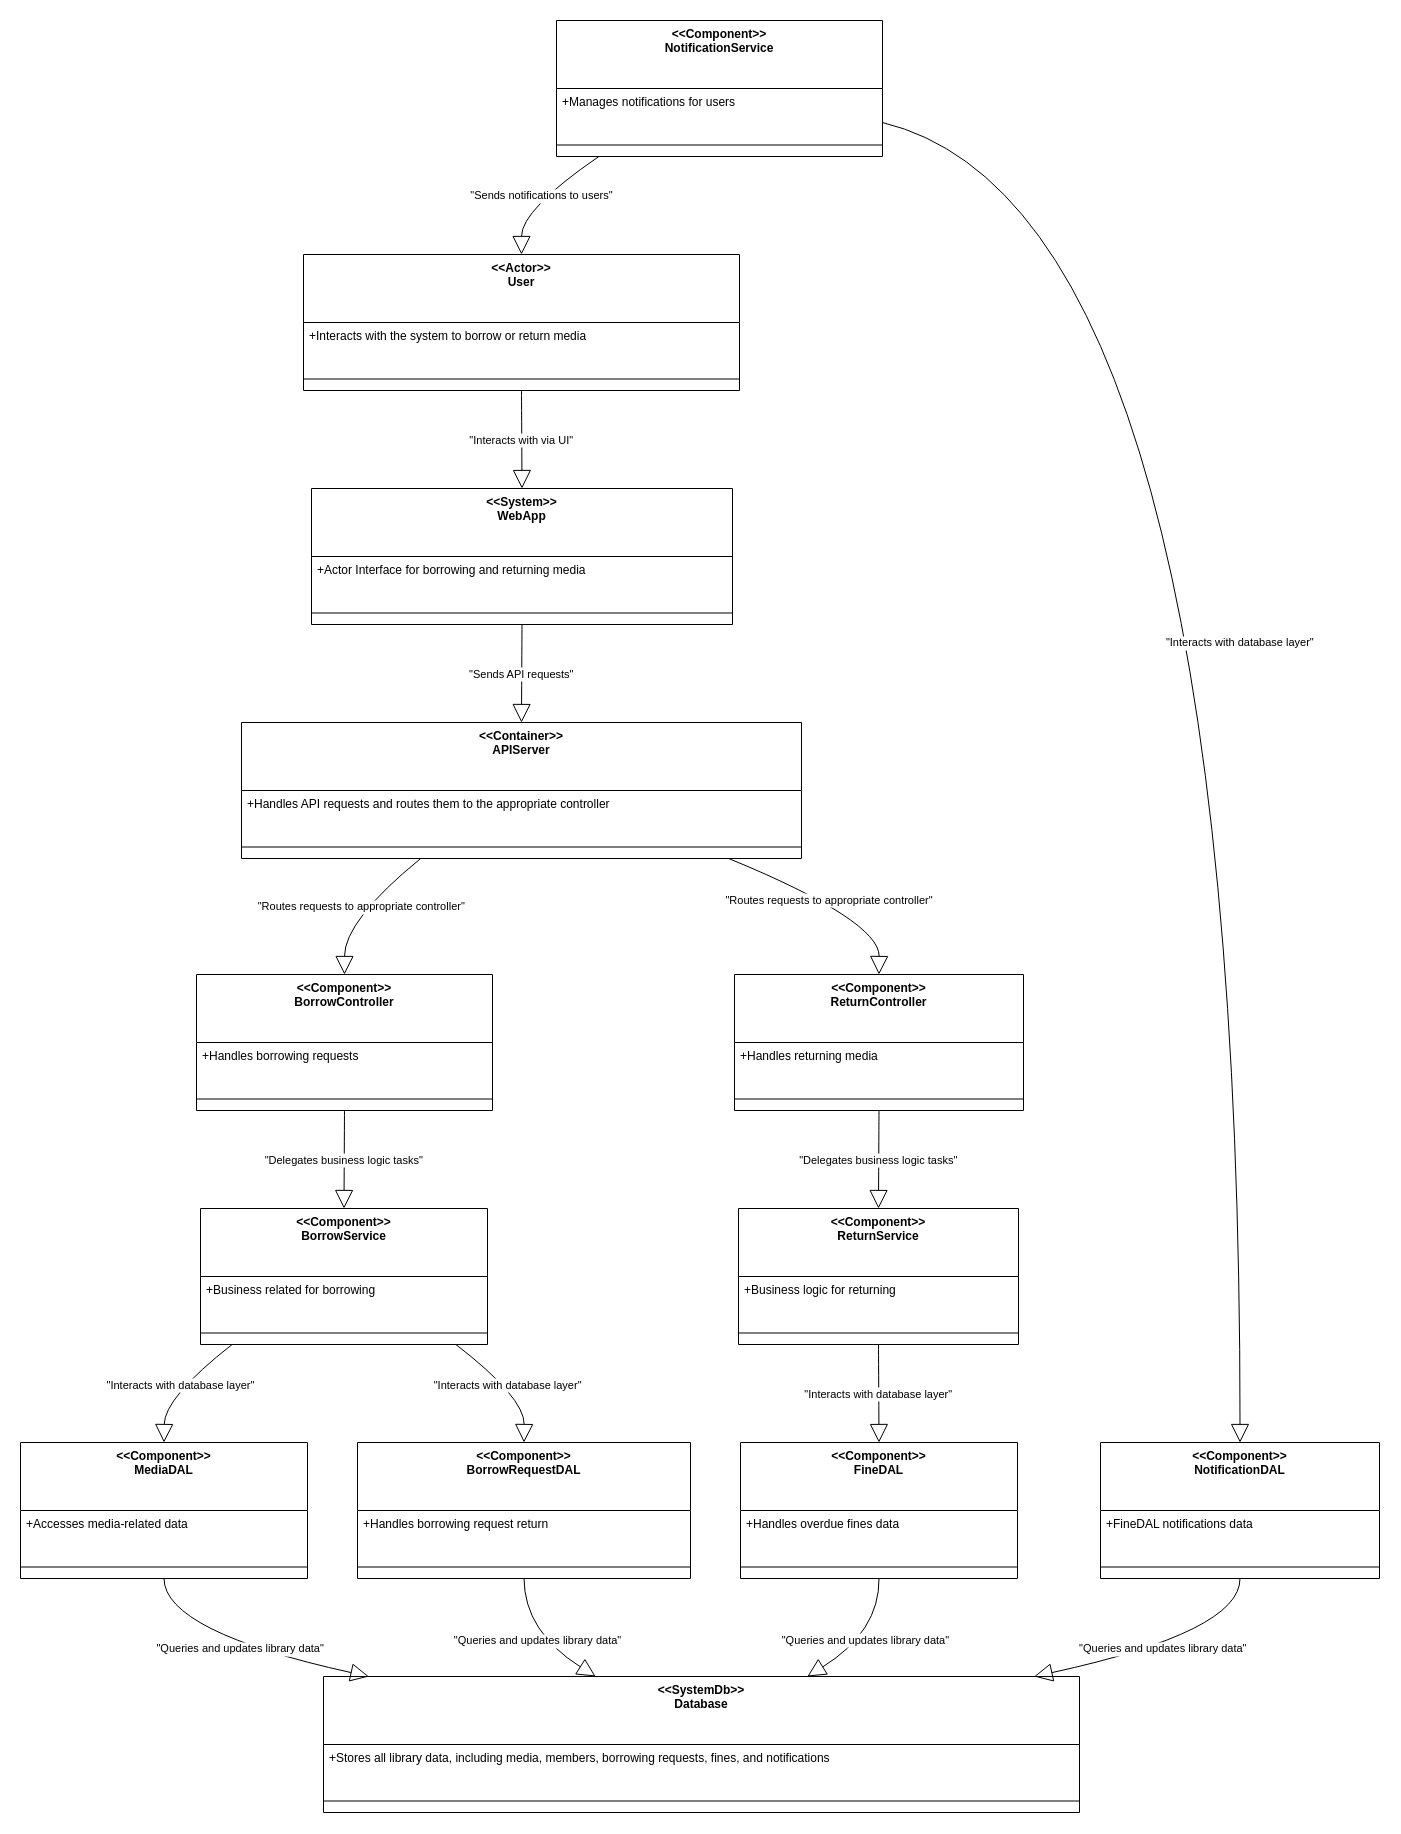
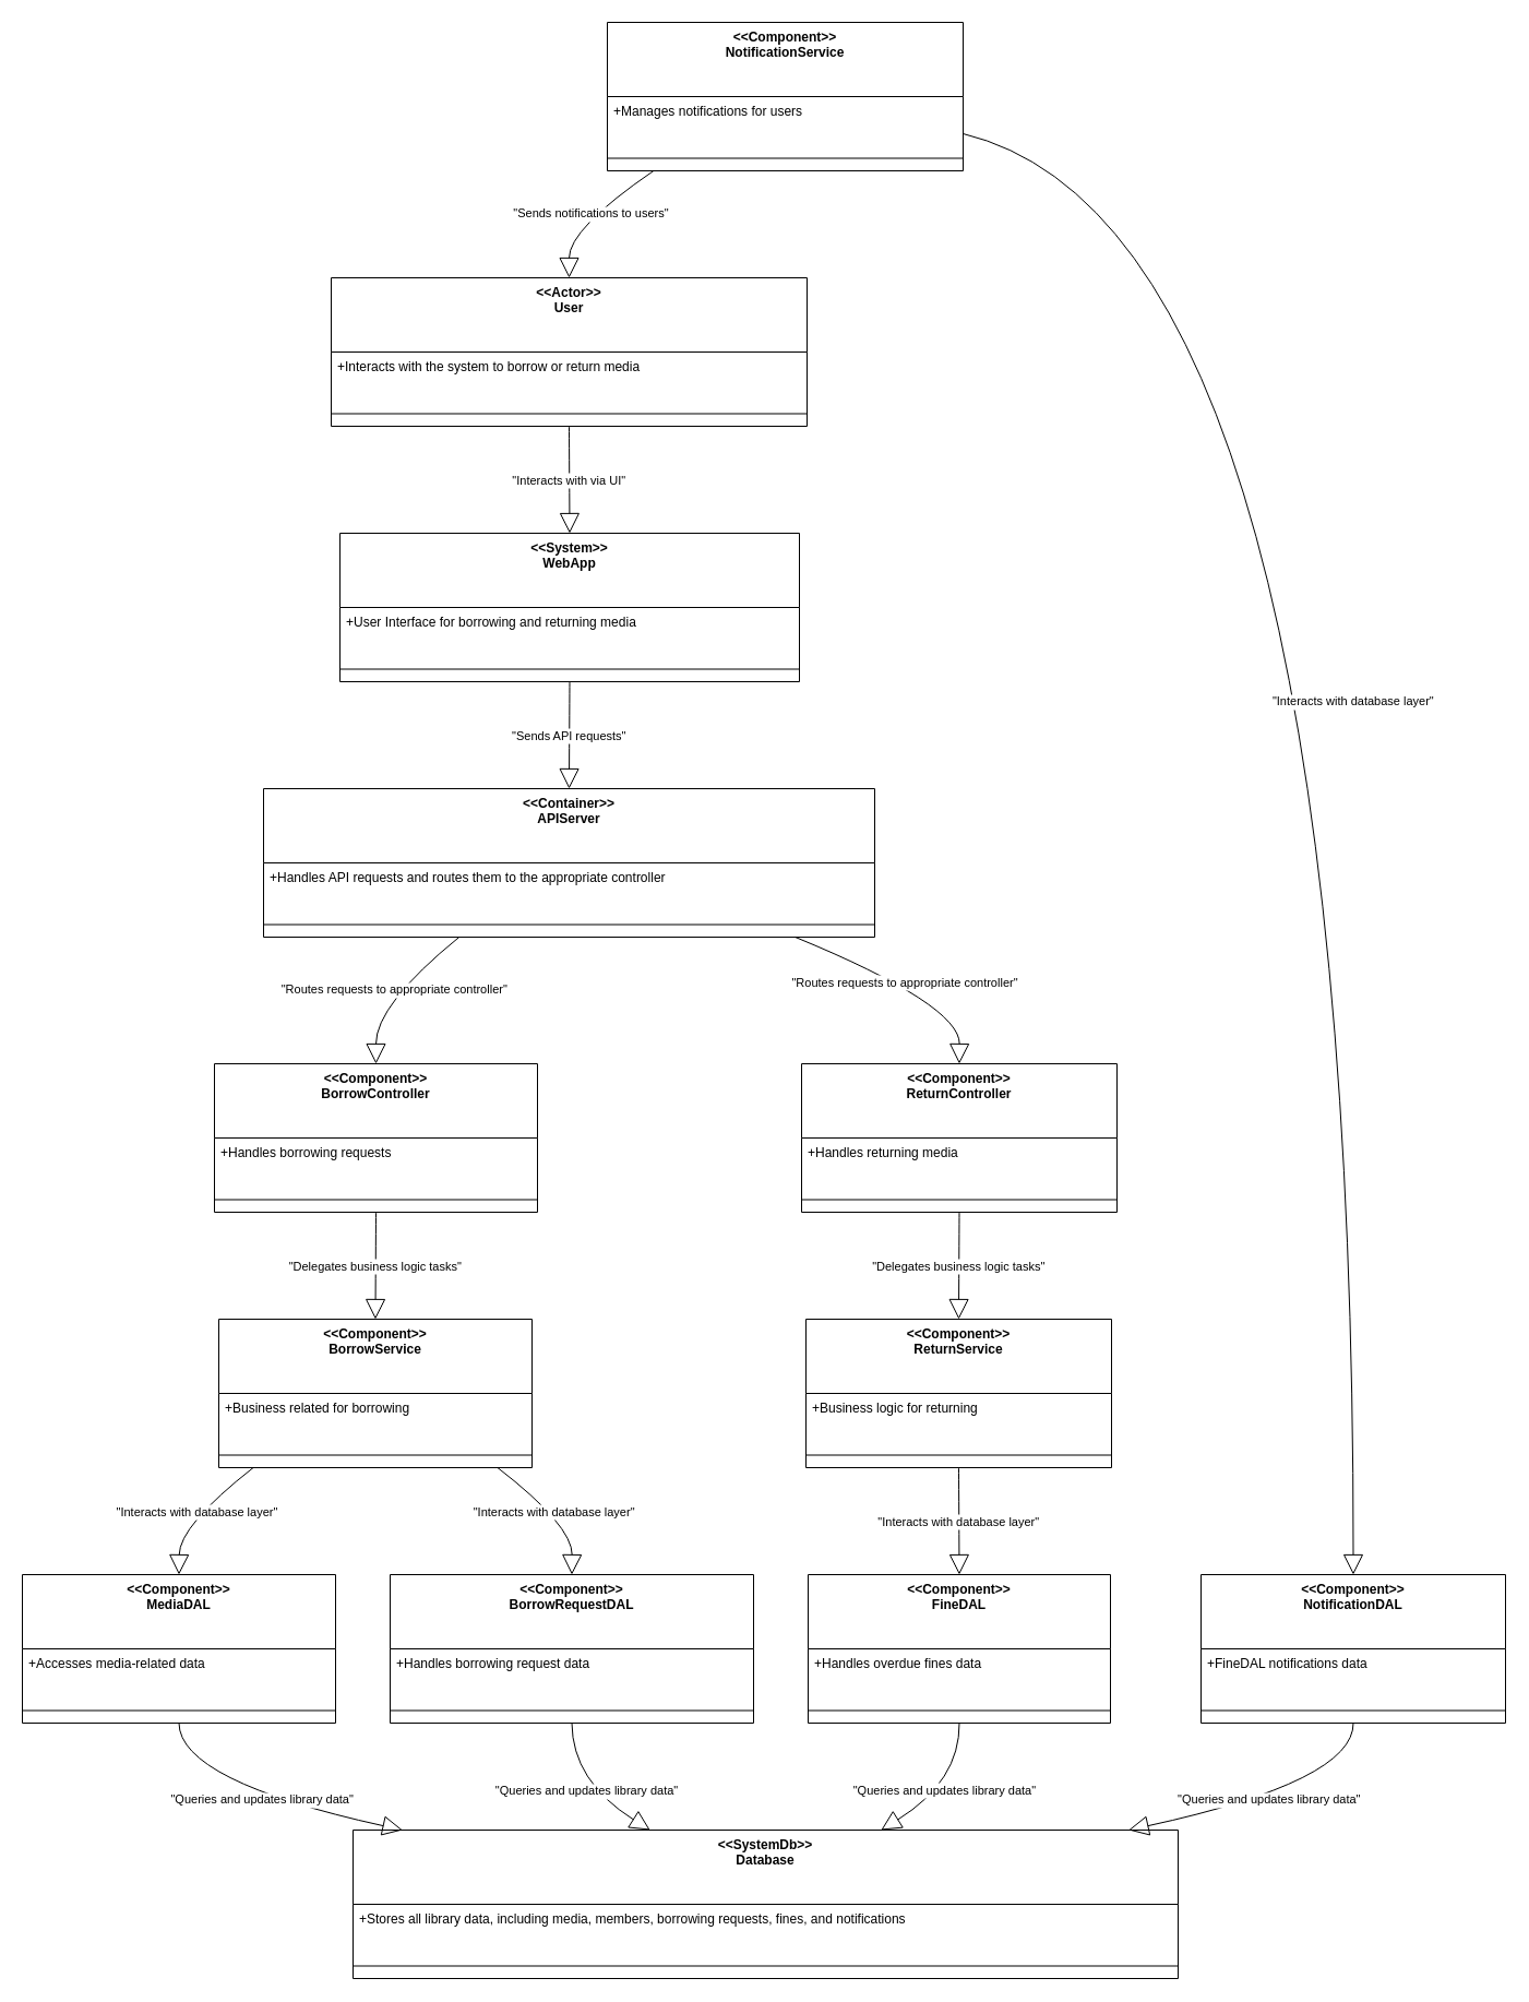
- <mxCell id="6" value="+Actor Interface for borrowing and returning media" style="text;strokeColor=none;fillColor=none;align=left;verticalAlign=top;spacingLeft=4;spacingRight=4;overflow=hidden;rotatable=0;points=[[0,0.5],[1,0.5]];portConstraint=eastwest;" vertex="1" parent="5"><mxGeometry y="68" width="421" height="45" as="geometry" /></mxCell>
+ <mxCell id="6" value="+User Interface for borrowing and returning media" style="text;strokeColor=none;fillColor=none;align=left;verticalAlign=top;spacingLeft=4;spacingRight=4;overflow=hidden;rotatable=0;points=[[0,0.5],[1,0.5]];portConstraint=eastwest;" vertex="1" parent="5"><mxGeometry y="68" width="421" height="45" as="geometry" /></mxCell>
- <mxCell id="30" value="+Handles borrowing request return" style="text;strokeColor=none;fillColor=none;align=left;verticalAlign=top;spacingLeft=4;spacingRight=4;overflow=hidden;rotatable=0;points=[[0,0.5],[1,0.5]];portConstraint=eastwest;" vertex="1" parent="29"><mxGeometry y="68" width="333" height="45" as="geometry" /></mxCell>
+ <mxCell id="30" value="+Handles borrowing request data" style="text;strokeColor=none;fillColor=none;align=left;verticalAlign=top;spacingLeft=4;spacingRight=4;overflow=hidden;rotatable=0;points=[[0,0.5],[1,0.5]];portConstraint=eastwest;" vertex="1" parent="29"><mxGeometry y="68" width="333" height="45" as="geometry" /></mxCell>
